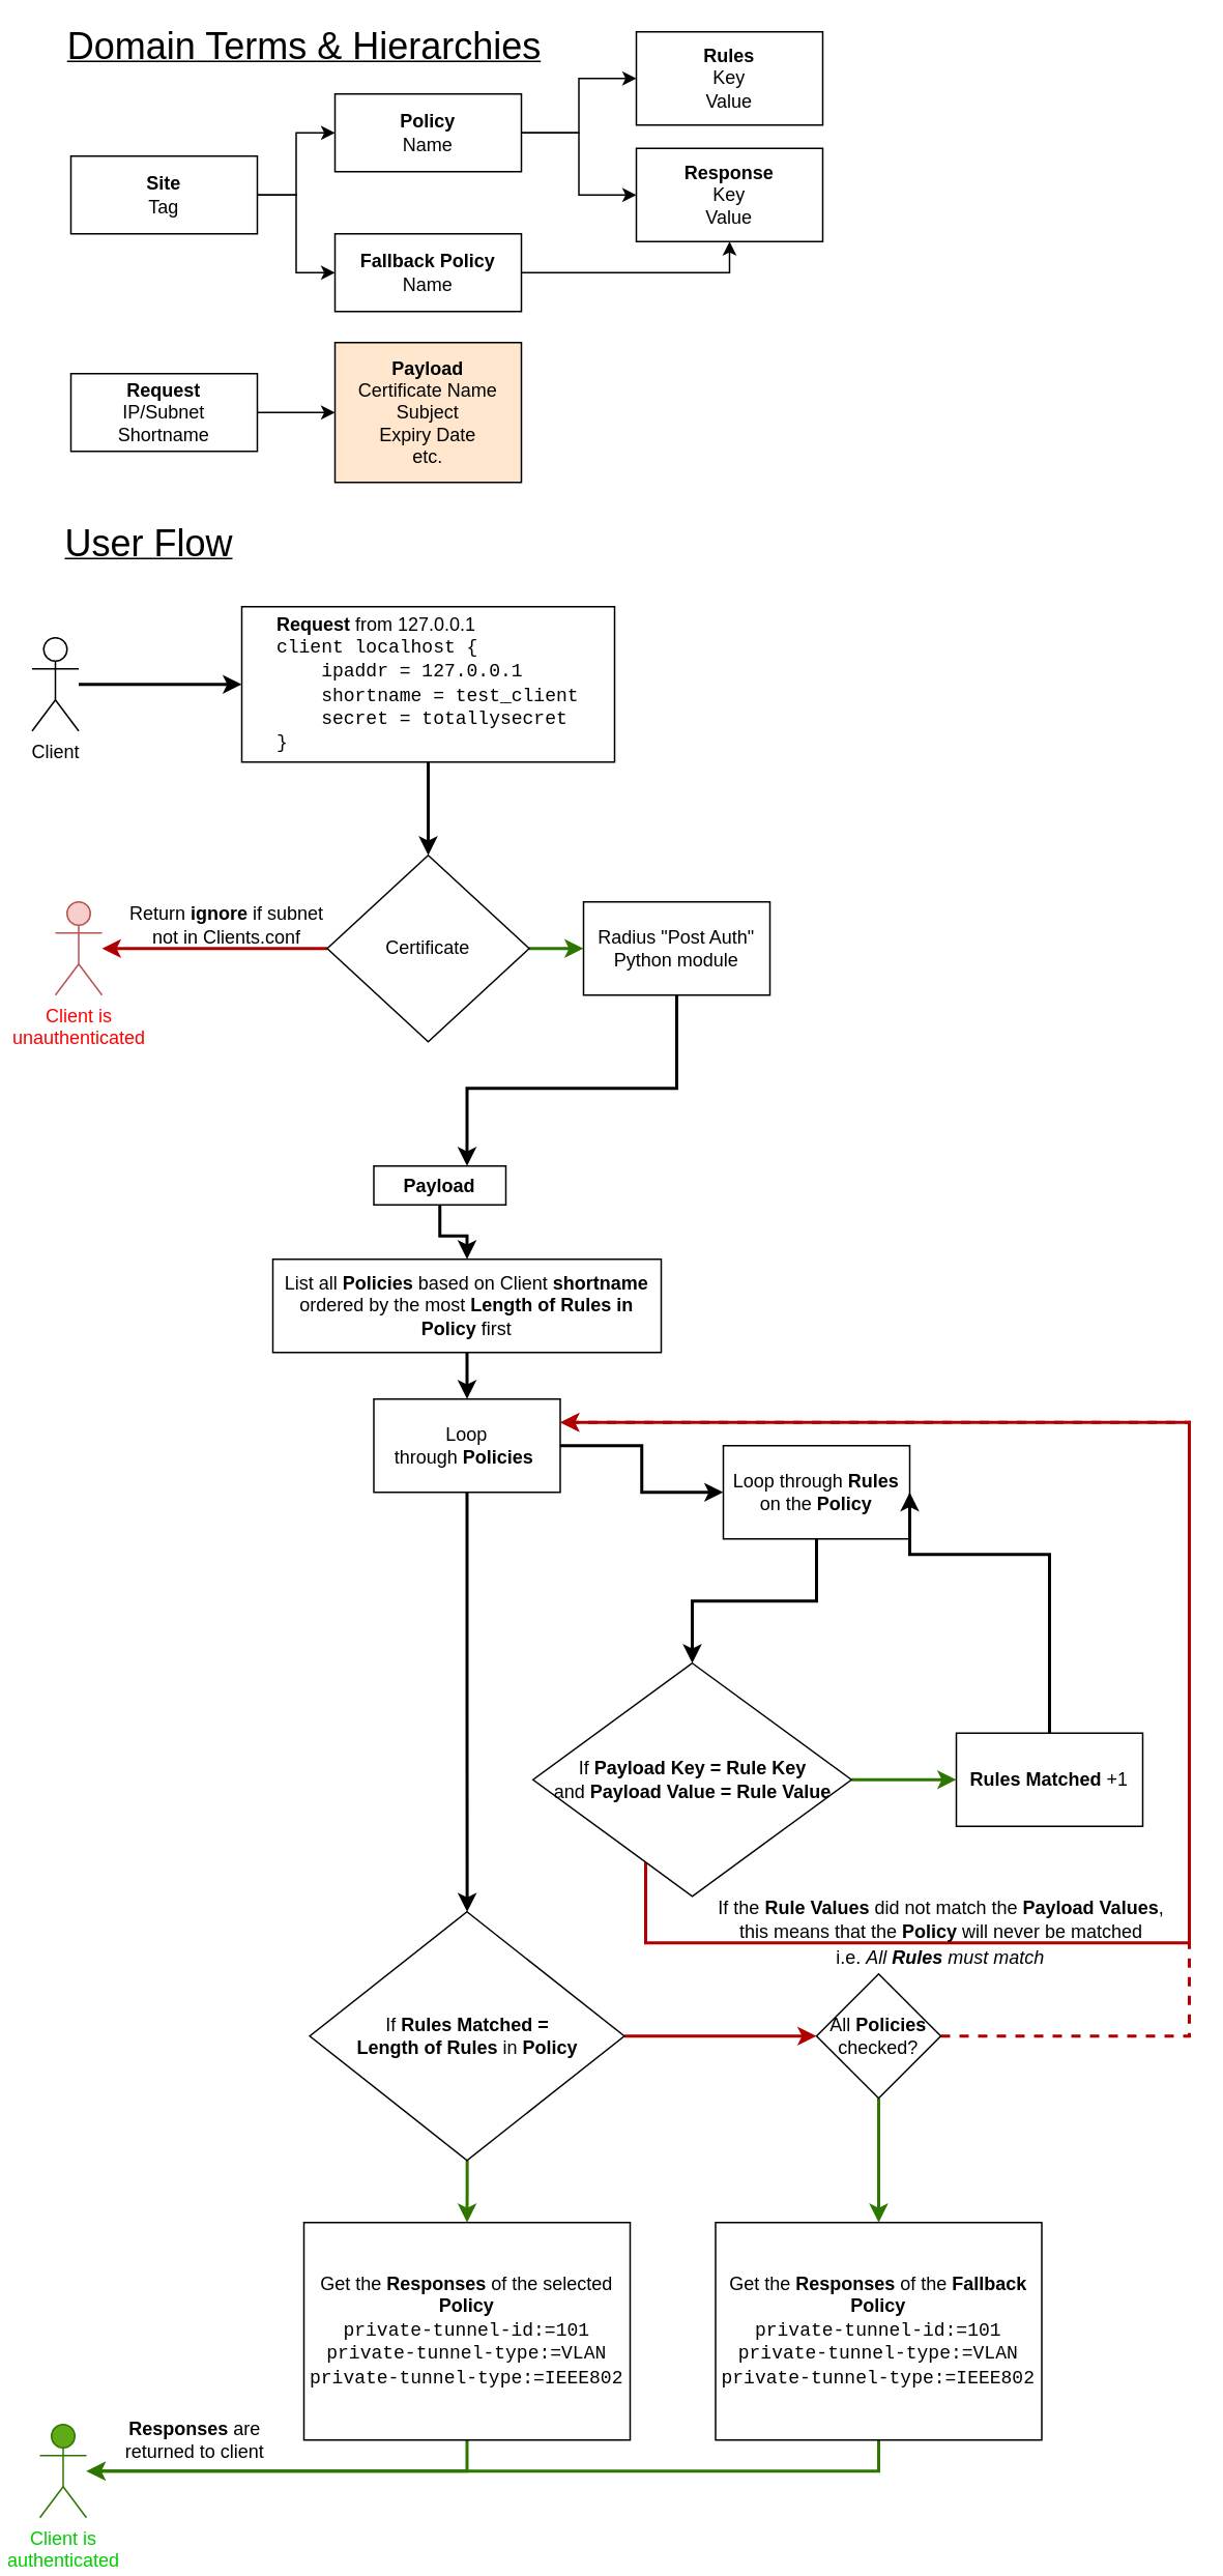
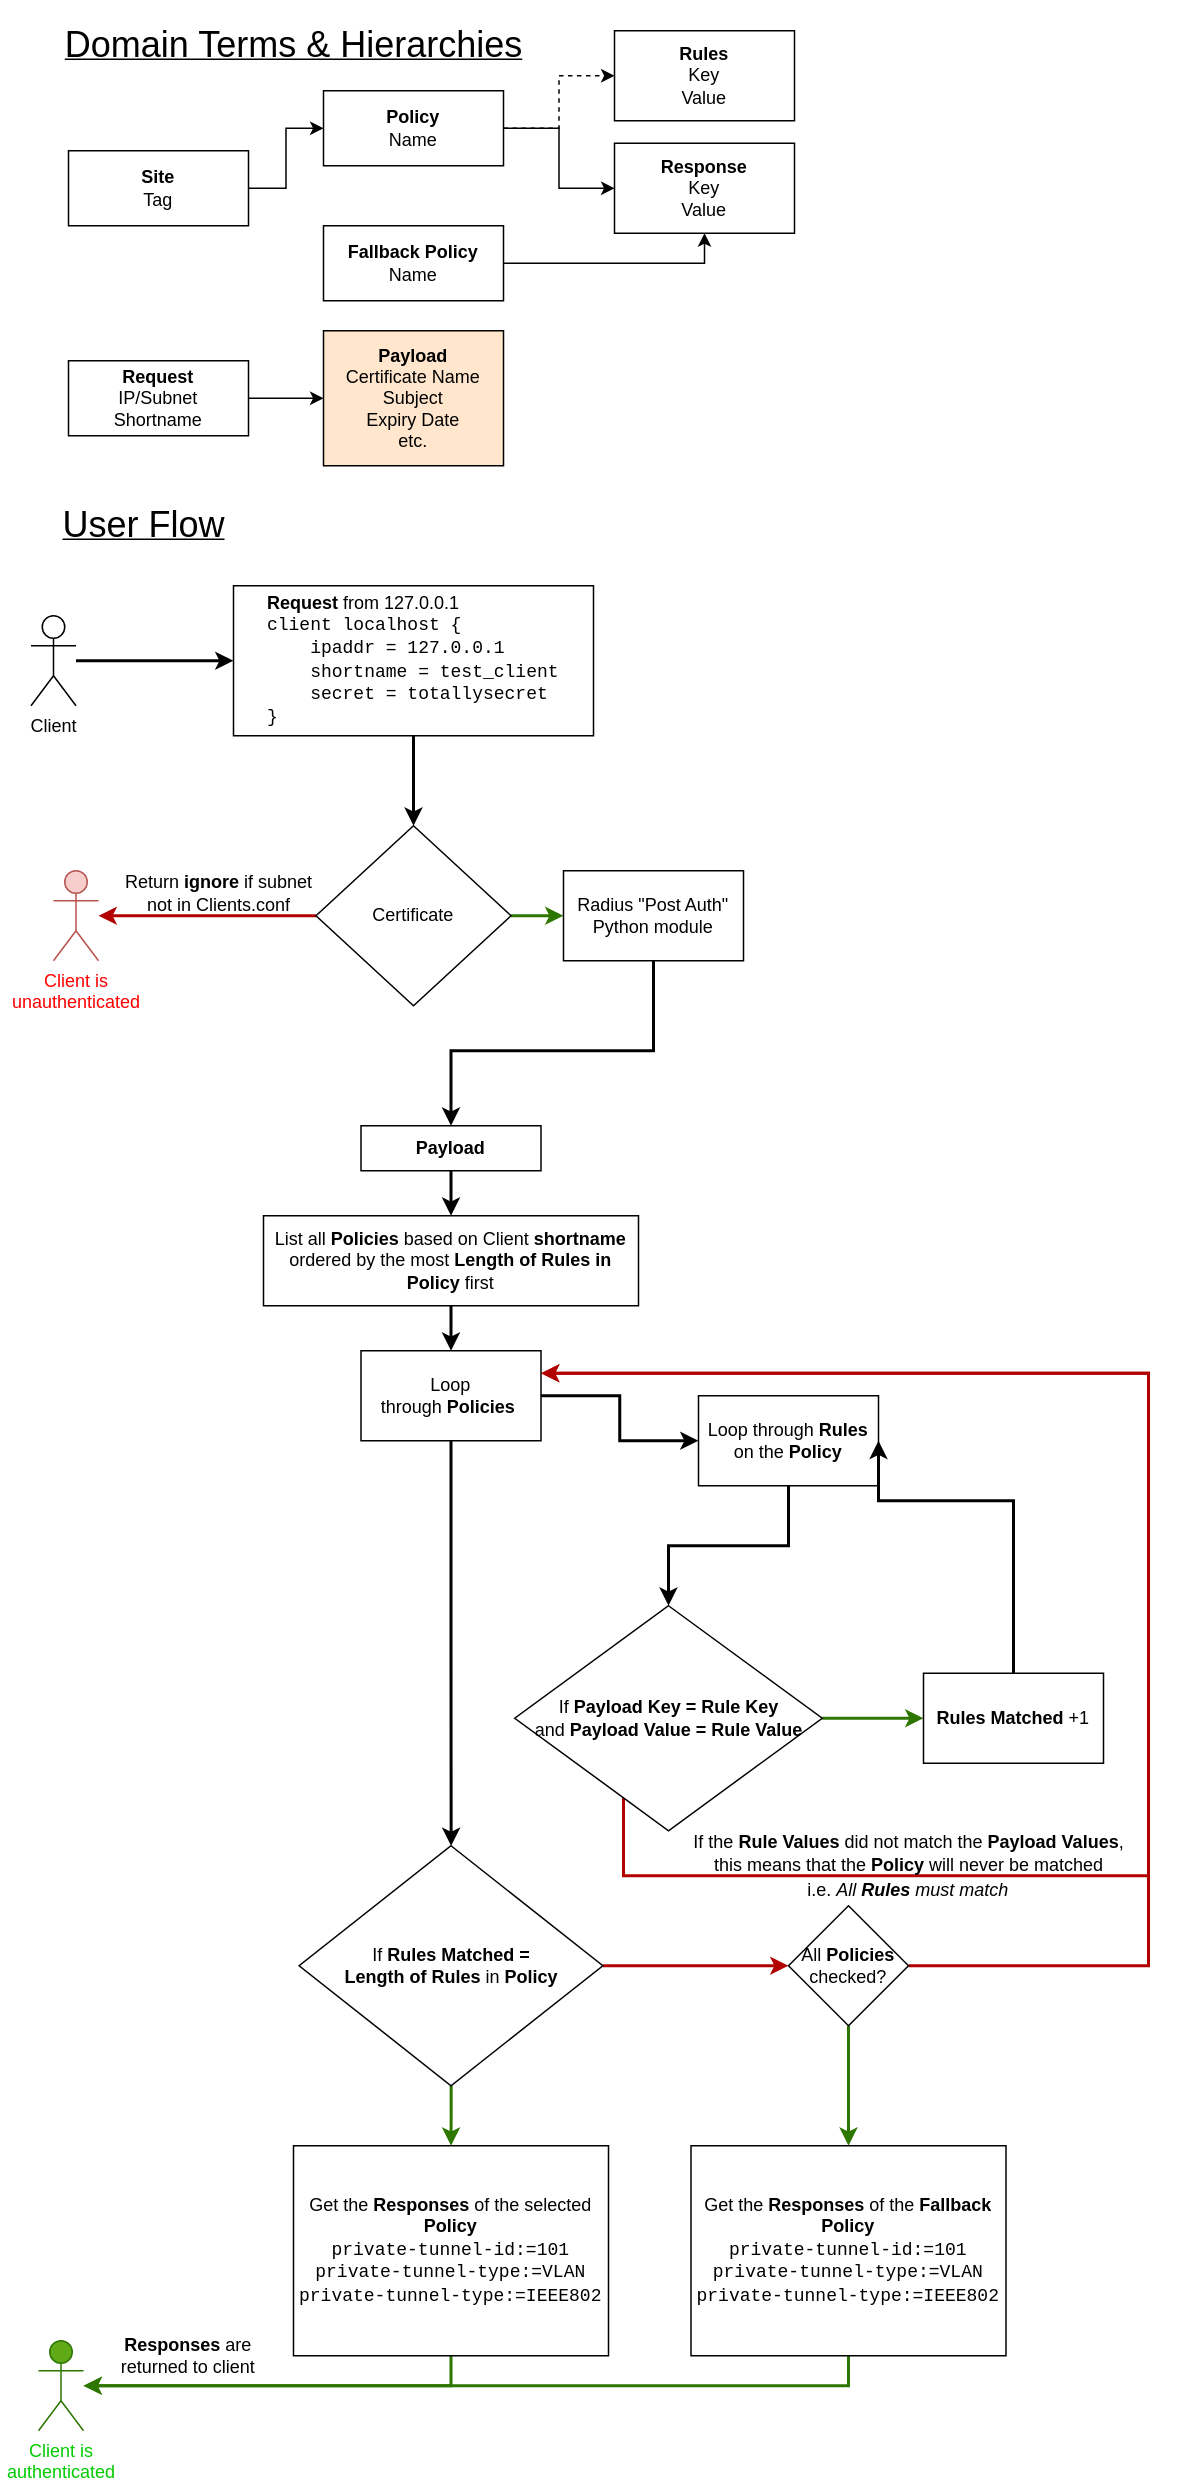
- <mxCell id="5" style="edgeStyle=orthogonalEdgeStyle;rounded=0;orthogonalLoop=1;jettySize=auto;html=1;" edge="1" parent="1" source="7" target="8"><mxGeometry relative="1" as="geometry"><mxPoint x="455" y="100" as="targetPoint" /></mxGeometry></mxCell>
+ <mxCell id="5" style="edgeStyle=orthogonalEdgeStyle;rounded=0;orthogonalLoop=1;jettySize=auto;html=1;dashed=1;" edge="1" parent="1" source="7" target="8"><mxGeometry relative="1" as="geometry"><mxPoint x="455" y="100" as="targetPoint" /></mxGeometry></mxCell>
- <mxCell id="3" style="edgeStyle=orthogonalEdgeStyle;rounded=0;orthogonalLoop=1;jettySize=auto;html=1;entryX=0;entryY=0.5;entryDx=0;entryDy=0;fontColor=#00CC00;strokeWidth=1;" edge="1" parent="1" source="4" target="54"><mxGeometry relative="1" as="geometry" /></mxCell>
- <mxCell id="27" value="&lt;b&gt;Payload&lt;/b&gt;" style="rounded=0;whiteSpace=wrap;html=1;" vertex="1" parent="1"><mxGeometry x="240" y="750" width="85" height="25" as="geometry" /></mxCell>
+ <mxCell id="27" value="&lt;b&gt;Payload&lt;/b&gt;" style="rounded=0;whiteSpace=wrap;html=1;" vertex="1" parent="1"><mxGeometry x="240" y="750" width="120" height="30" as="geometry" /></mxCell>
- <mxCell id="48" style="edgeStyle=orthogonalEdgeStyle;rounded=0;orthogonalLoop=1;jettySize=auto;html=1;fontColor=#00CC00;strokeWidth=2;entryX=1;entryY=0.25;entryDx=0;entryDy=0;fillColor=#e51400;strokeColor=#B20000;exitX=1;exitY=0.5;exitDx=0;exitDy=0;dashed=1;" edge="1" parent="1" source="50" target="32"><mxGeometry relative="1" as="geometry"><mxPoint x="525" y="1100" as="targetPoint" /><Array as="points"><mxPoint x="765" y="1310" /><mxPoint x="765" y="915" /></Array></mxGeometry></mxCell>
+ <mxCell id="48" style="edgeStyle=orthogonalEdgeStyle;rounded=0;orthogonalLoop=1;jettySize=auto;html=1;fontColor=#00CC00;strokeWidth=2;entryX=1;entryY=0.25;entryDx=0;entryDy=0;fillColor=#e51400;strokeColor=#B20000;exitX=1;exitY=0.5;exitDx=0;exitDy=0;" edge="1" parent="1" source="50" target="32"><mxGeometry relative="1" as="geometry"><mxPoint x="525" y="1100" as="targetPoint" /><Array as="points"><mxPoint x="765" y="1310" /><mxPoint x="765" y="915" /></Array></mxGeometry></mxCell>
